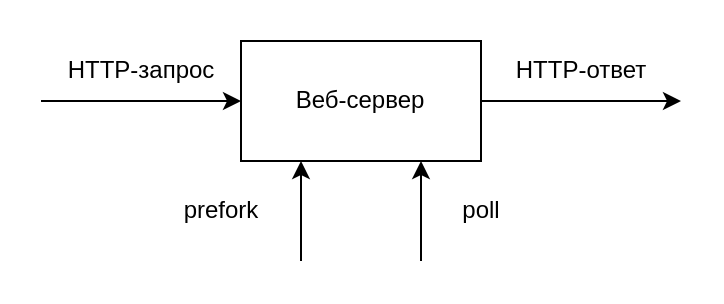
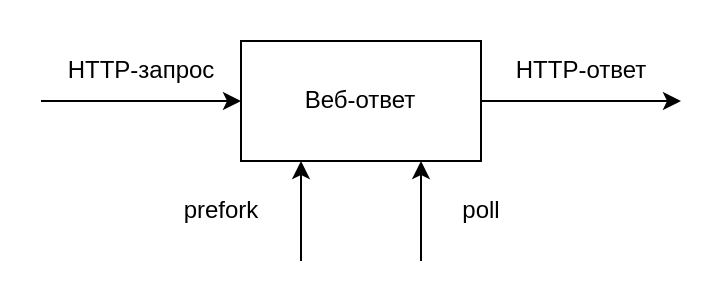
- <mxCell id="2" value="Веб-сервер" style="rounded=0;whiteSpace=wrap;html=1;" parent="1" vertex="1"><mxGeometry x="120" y="20" width="120" height="60" as="geometry" /></mxCell>
+ <mxCell id="2" value="Веб-ответ" style="rounded=0;whiteSpace=wrap;html=1;" parent="1" vertex="1"><mxGeometry x="120" y="20" width="120" height="60" as="geometry" /></mxCell>
